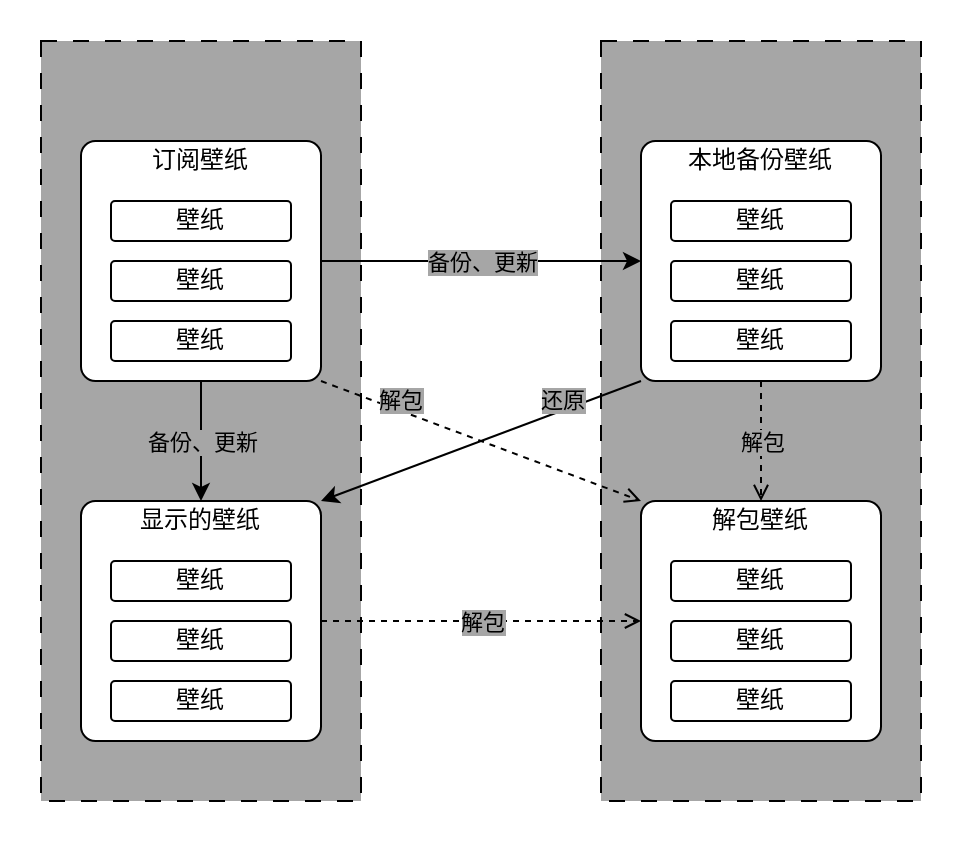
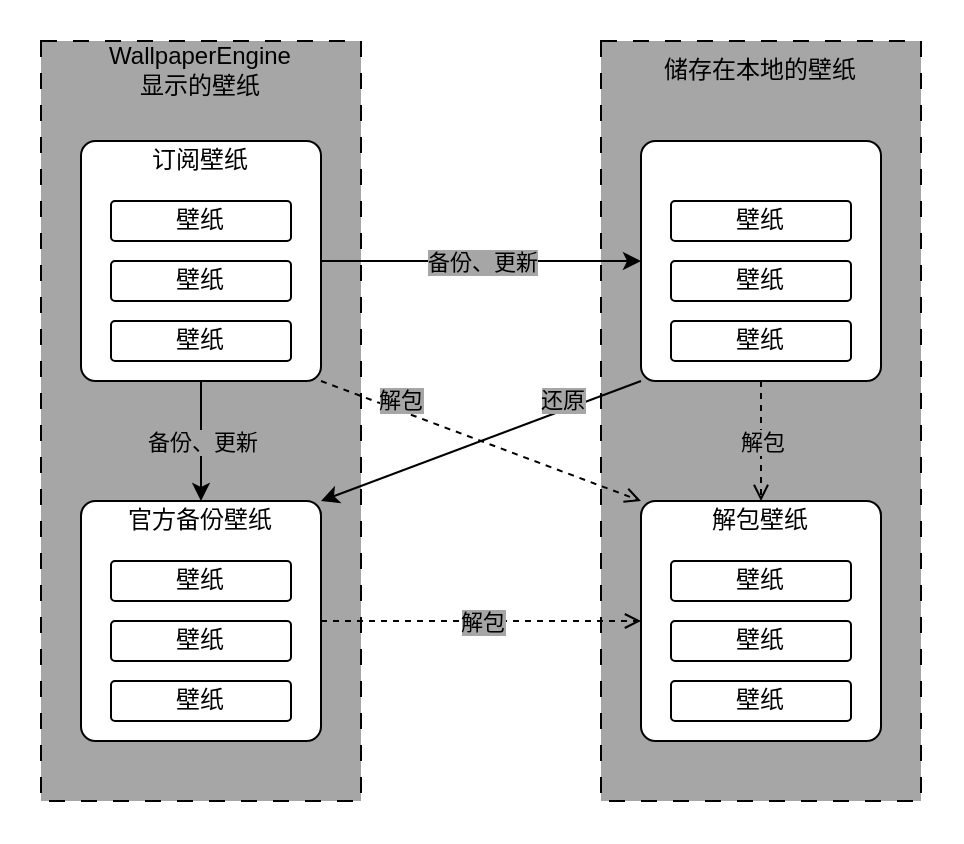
+ <mxCell id="17" value="WallpaperEngine&lt;div&gt;显示的壁纸&lt;/div&gt;" style="text;html=1;align=center;verticalAlign=middle;whiteSpace=wrap;rounded=0;" parent="1" vertex="1"><mxGeometry x="20" y="20" width="160" height="30" as="geometry" /></mxCell>
+ <mxCell id="16" value="储存在本地的壁纸" style="text;html=1;align=center;verticalAlign=middle;whiteSpace=wrap;rounded=0;" parent="1" vertex="1"><mxGeometry x="300" y="20" width="160" height="30" as="geometry" /></mxCell>
- <mxCell id="31" value="本地备份壁纸" style="text;html=1;align=center;verticalAlign=middle;whiteSpace=wrap;rounded=0;" parent="26" vertex="1"><mxGeometry x="10" y="10" width="100" height="20" as="geometry" /></mxCell>
- <mxCell id="38" value="显示的壁纸" style="text;html=1;align=center;verticalAlign=middle;whiteSpace=wrap;rounded=0;" parent="33" vertex="1"><mxGeometry x="10" y="10" width="100" height="20" as="geometry" /></mxCell>
+ <mxCell id="38" value="官方备份壁纸" style="text;html=1;align=center;verticalAlign=middle;whiteSpace=wrap;rounded=0;" parent="33" vertex="1"><mxGeometry x="10" y="10" width="100" height="20" as="geometry" /></mxCell>
